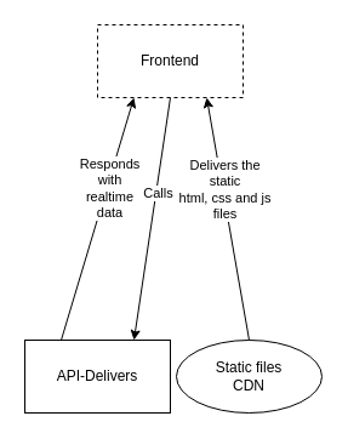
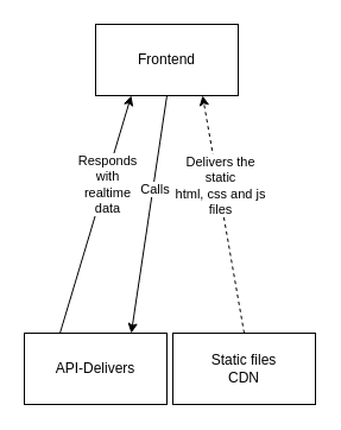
- <mxCell id="2" value="Frontend" style="rounded=0;whiteSpace=wrap;html=1;dashed=1;" vertex="1" parent="1"><mxGeometry x="80" y="20" width="120" height="60" as="geometry" /></mxCell>
+ <mxCell id="2" value="Frontend" style="rounded=0;whiteSpace=wrap;html=1;" vertex="1" parent="1"><mxGeometry x="80" y="20" width="120" height="60" as="geometry" /></mxCell>
- <mxCell id="9" value="" style="endArrow=classic;html=1;entryX=0.75;entryY=1;entryDx=0;entryDy=0;exitX=0.5;exitY=0;exitDx=0;exitDy=0;" edge="1" parent="1" source="4" target="2"><mxGeometry width="50" height="50" relative="1" as="geometry"><mxPoint x="120" y="260" as="sourcePoint" /><mxPoint x="170" y="210" as="targetPoint" /></mxGeometry></mxCell>
+ <mxCell id="9" value="" style="endArrow=classic;html=1;entryX=0.75;entryY=1;entryDx=0;entryDy=0;exitX=0.5;exitY=0;exitDx=0;exitDy=0;dashed=1;" edge="1" parent="1" source="4" target="2"><mxGeometry width="50" height="50" relative="1" as="geometry"><mxPoint x="120" y="260" as="sourcePoint" /><mxPoint x="170" y="210" as="targetPoint" /></mxGeometry></mxCell>
- <mxCell id="4" value="&lt;div&gt;Static files&lt;/div&gt;&lt;div&gt;CDN&lt;br&gt;&lt;/div&gt;" style="ellipse;whiteSpace=wrap;html=1;" vertex="1" parent="1"><mxGeometry x="145" y="280" width="120" height="60" as="geometry" /></mxCell>
+ <mxCell id="4" value="&lt;div&gt;Static files&lt;/div&gt;&lt;div&gt;CDN&lt;br&gt;&lt;/div&gt;" style="rounded=0;whiteSpace=wrap;html=1;" vertex="1" parent="1"><mxGeometry x="145" y="280" width="120" height="60" as="geometry" /></mxCell>
